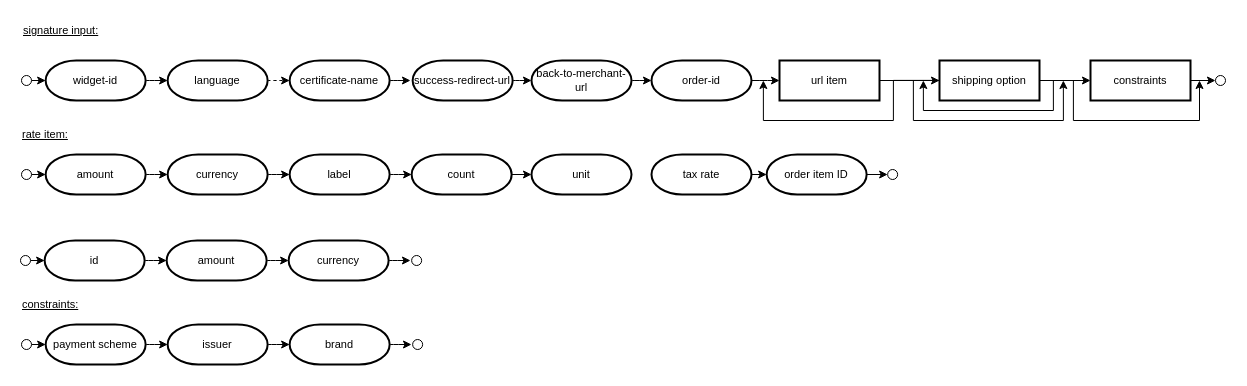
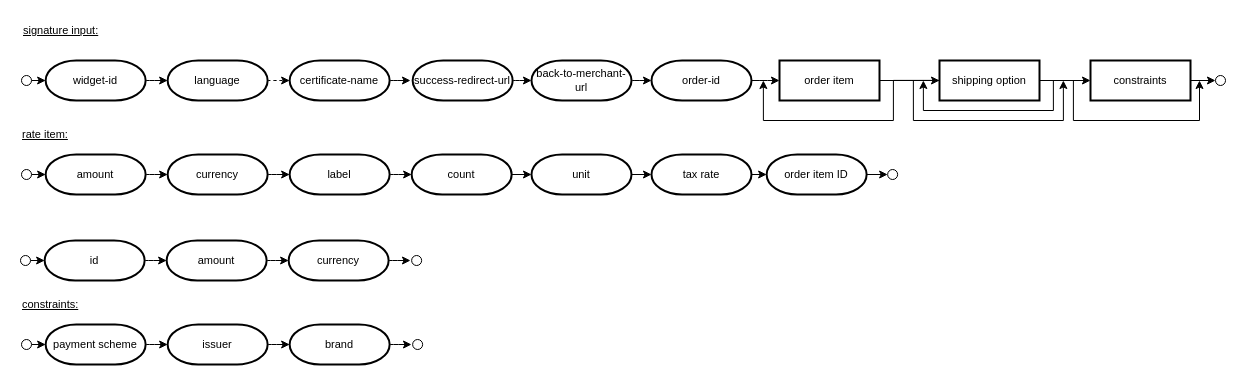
- <mxCell id="4" value="url item" style="rounded=0;whiteSpace=wrap;html=1;absoluteArcSize=1;arcSize=14;strokeWidth=2;comic=0;fontSize=11;" parent="1" vertex="1"><mxGeometry x="779" y="60" width="100" height="40" as="geometry" /></mxCell>
+ <mxCell id="4" value="order item" style="rounded=0;whiteSpace=wrap;html=1;absoluteArcSize=1;arcSize=14;strokeWidth=2;comic=0;fontSize=11;" parent="1" vertex="1"><mxGeometry x="779" y="60" width="100" height="40" as="geometry" /></mxCell>
+ <mxCell id="36" style="edgeStyle=orthogonalEdgeStyle;rounded=0;orthogonalLoop=1;jettySize=auto;html=1;exitX=1;exitY=0.5;exitDx=0;exitDy=0;exitPerimeter=0;entryX=0;entryY=0.5;entryDx=0;entryDy=0;entryPerimeter=0;fontSize=11;" parent="1" source="37" target="39" edge="1"><mxGeometry relative="1" as="geometry" /></mxCell>
